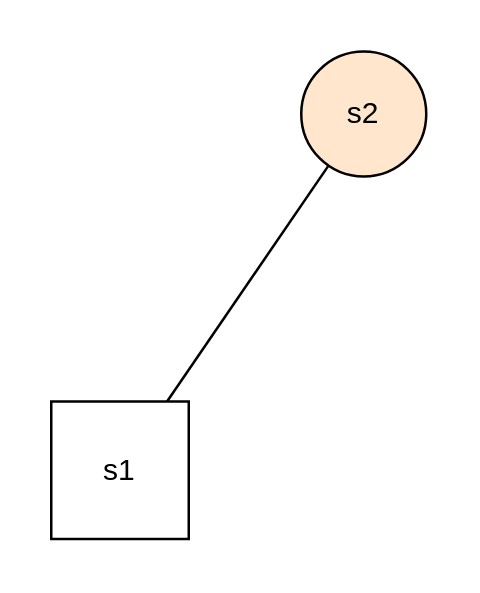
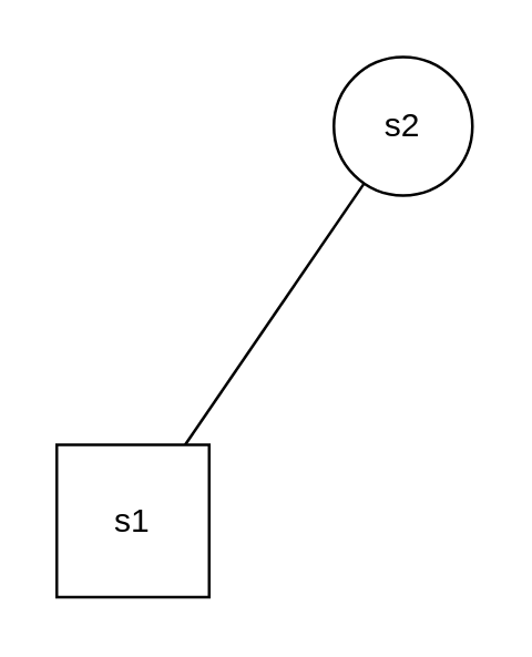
- <mxCell id="2" value="&lt;div&gt;s2&lt;/div&gt;" style="ellipse;whiteSpace=wrap;html=1;aspect=fixed;fillColor=#ffe6cc;" vertex="1" parent="1"><mxGeometry x="120" y="20" width="50" height="50" as="geometry" /></mxCell>
+ <mxCell id="2" value="&lt;div&gt;s2&lt;/div&gt;" style="ellipse;whiteSpace=wrap;html=1;aspect=fixed;" vertex="1" parent="1"><mxGeometry x="120" y="20" width="50" height="50" as="geometry" /></mxCell>
